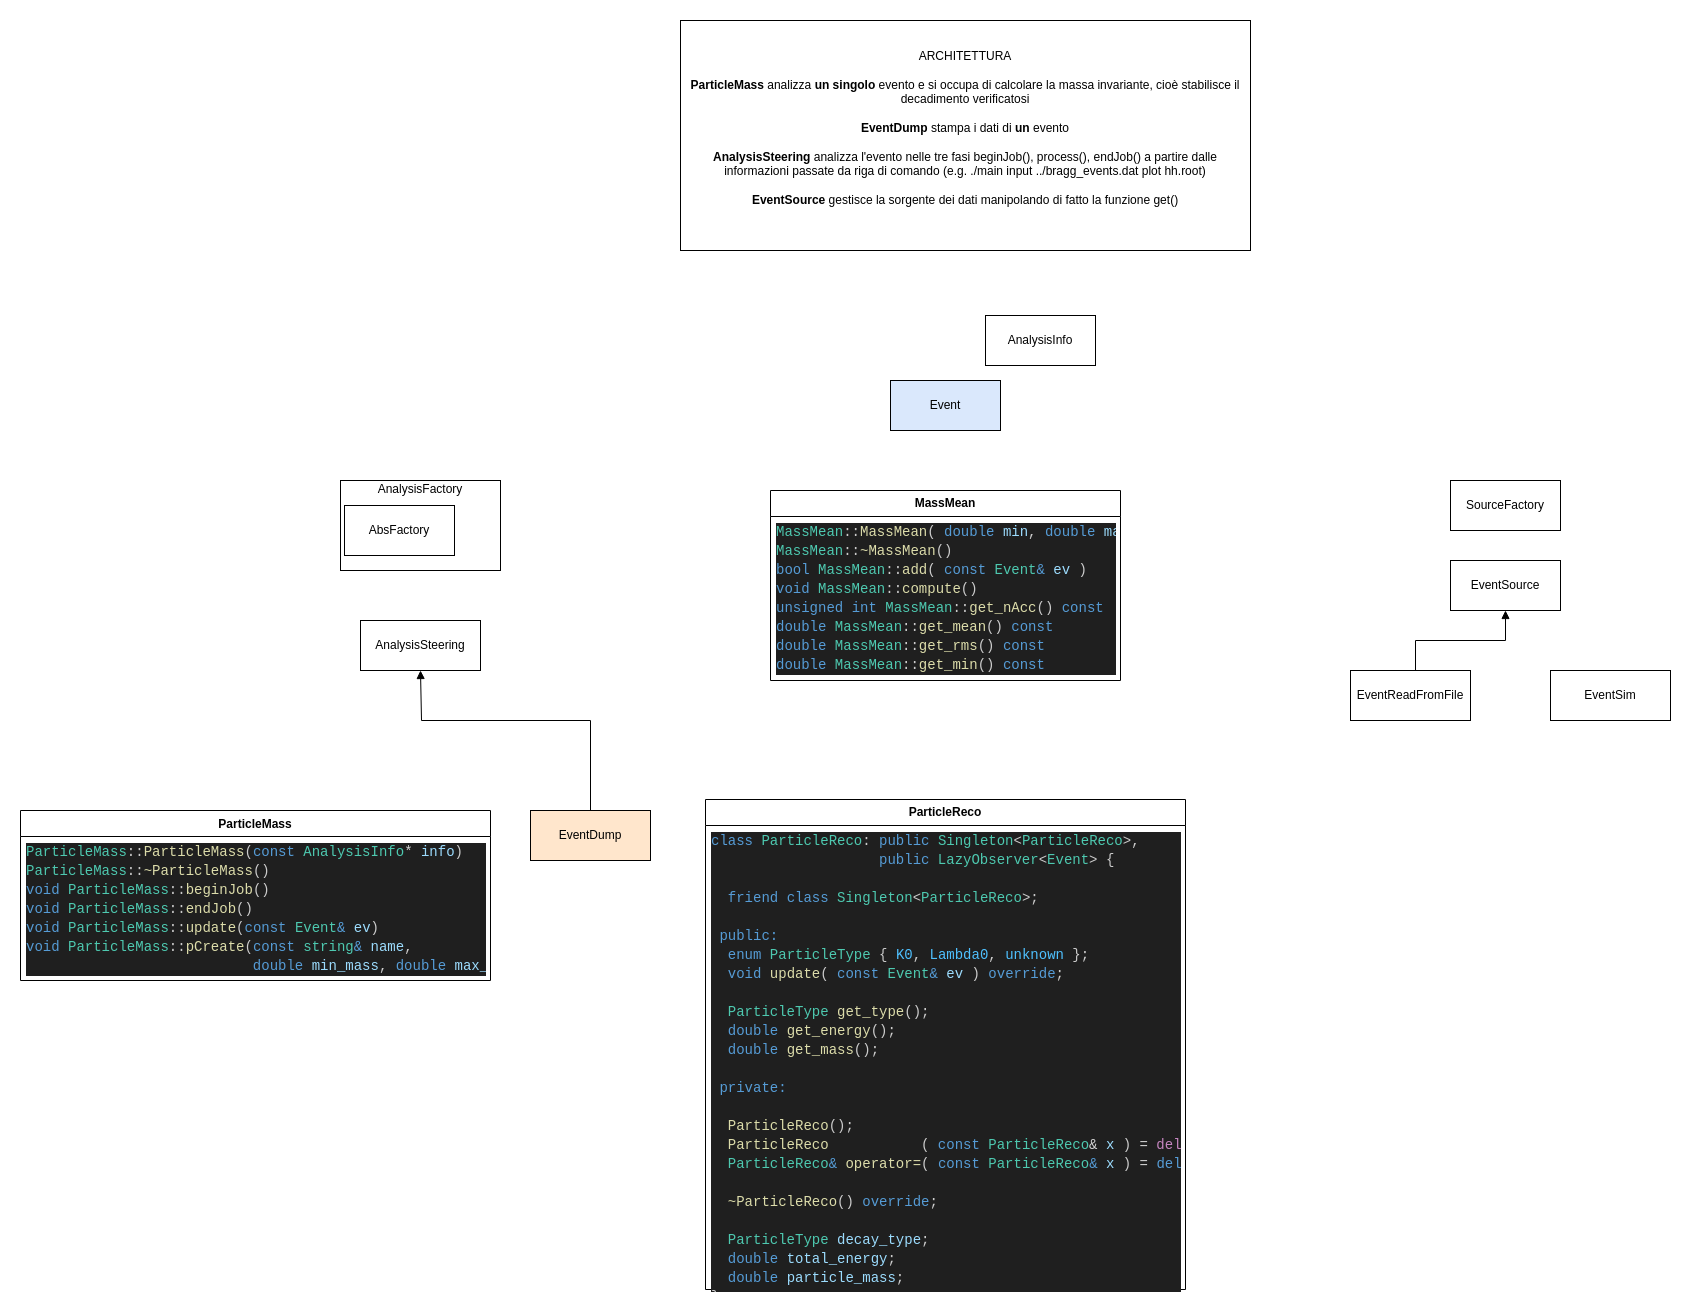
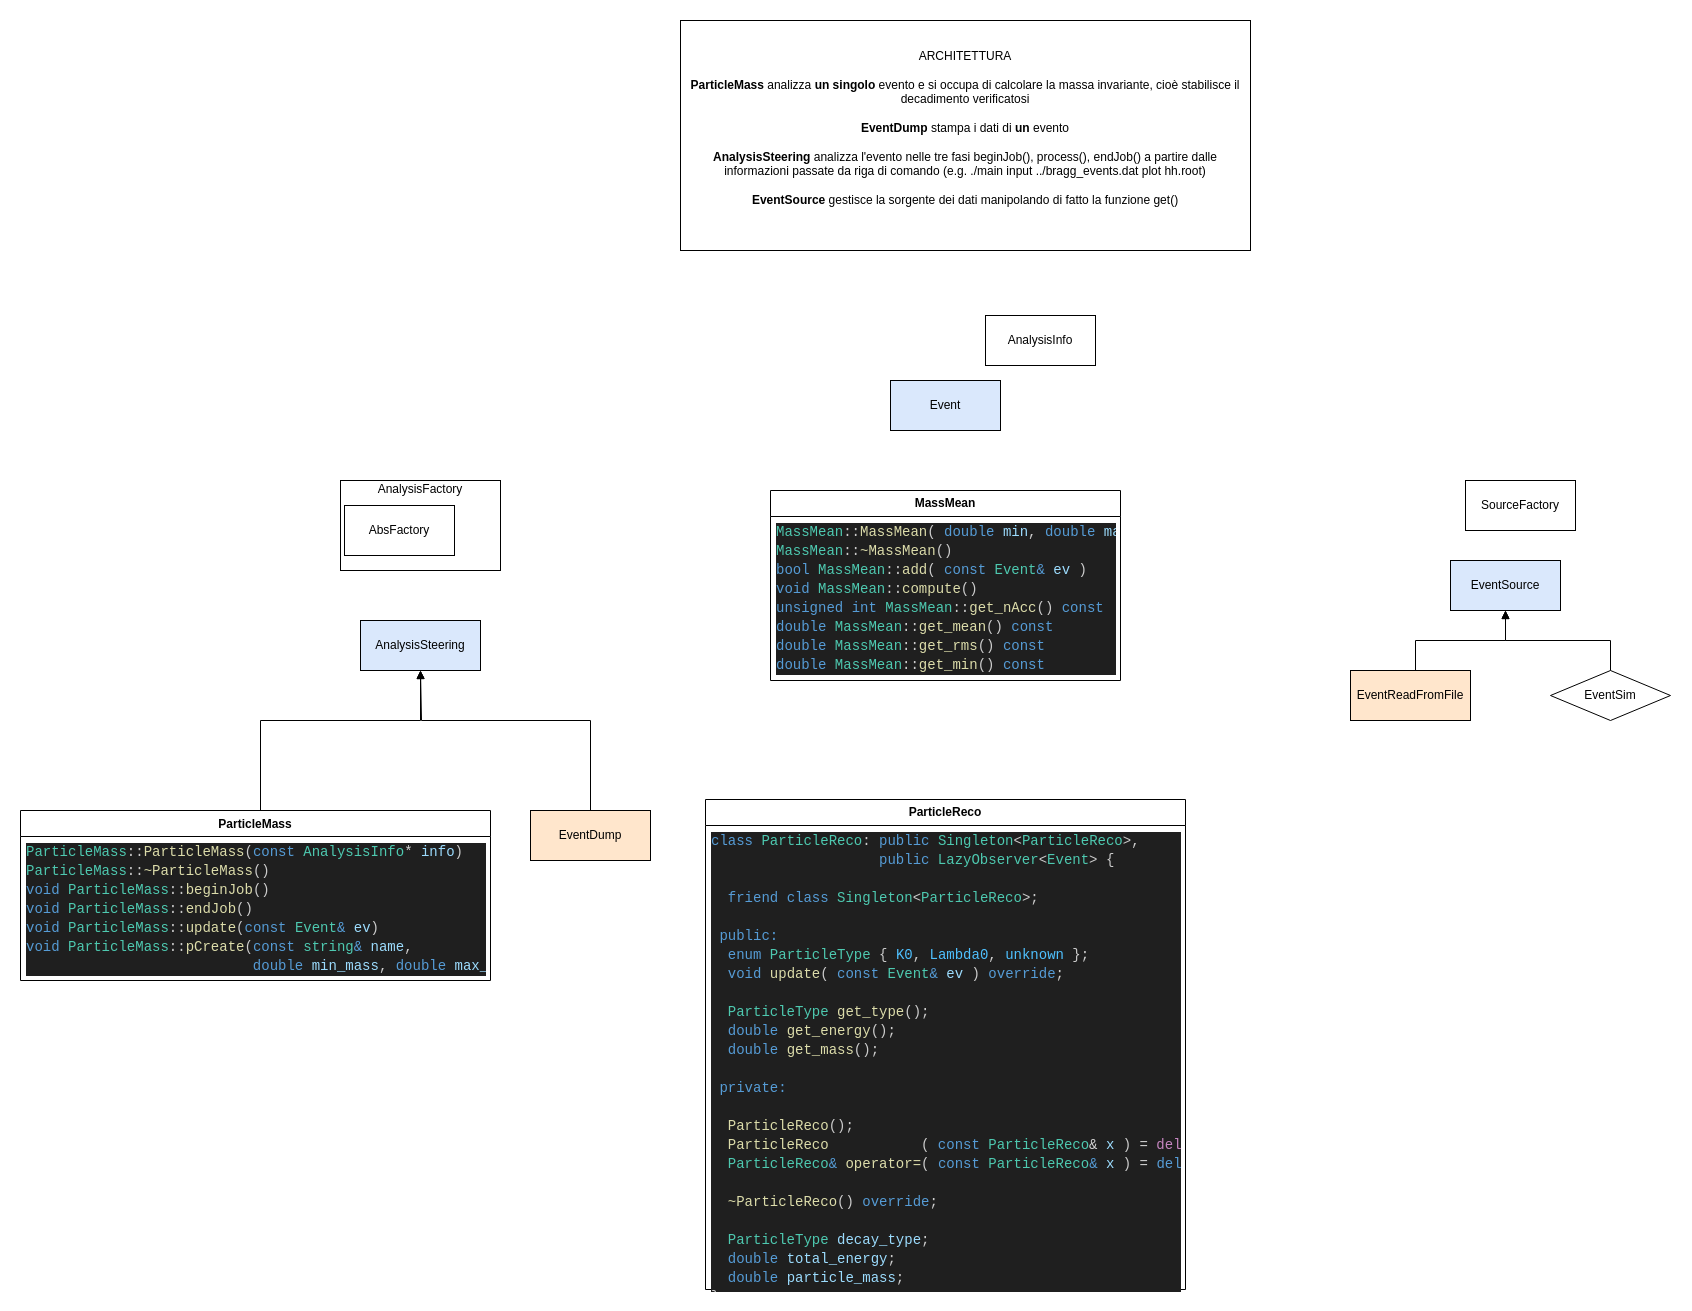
- <mxCell id="2" value="SourceFactory" style="html=1;whiteSpace=wrap;" vertex="1" parent="1"><mxGeometry x="1450" y="480" width="110" height="50" as="geometry" /></mxCell>
+ <mxCell id="2" value="SourceFactory" style="html=1;whiteSpace=wrap;" vertex="1" parent="1"><mxGeometry x="1465" y="480" width="110" height="50" as="geometry" /></mxCell>
- <mxCell id="3" value="EventSource" style="html=1;whiteSpace=wrap;" vertex="1" parent="1"><mxGeometry x="1450" y="560" width="110" height="50" as="geometry" /></mxCell>
+ <mxCell id="3" value="EventSource" style="html=1;whiteSpace=wrap;fillColor=#dae8fc;" vertex="1" parent="1"><mxGeometry x="1450" y="560" width="110" height="50" as="geometry" /></mxCell>
+ <mxCell id="15" value="" style="endArrow=block;endFill=1;html=1;edgeStyle=orthogonalEdgeStyle;align=left;verticalAlign=top;rounded=0;exitX=0.5;exitY=0;exitDx=0;exitDy=0;entryX=0.5;entryY=1;entryDx=0;entryDy=0;" edge="1" parent="1" source="4" target="3"><mxGeometry x="-1" relative="1" as="geometry"><mxPoint x="1580" y="680" as="sourcePoint" /><mxPoint x="1500" y="600" as="targetPoint" /><Array as="points"><mxPoint x="1610" y="640" /><mxPoint x="1505" y="640" /></Array></mxGeometry></mxCell>
- <mxCell id="9" value="AnalysisSteering" style="html=1;whiteSpace=wrap;" vertex="1" parent="1"><mxGeometry x="360" y="620" width="120" height="50" as="geometry" /></mxCell>
+ <mxCell id="9" value="AnalysisSteering" style="html=1;whiteSpace=wrap;fillColor=#dae8fc;" vertex="1" parent="1"><mxGeometry x="360" y="620" width="120" height="50" as="geometry" /></mxCell>
- <mxCell id="5" value="EventReadFromFile" style="html=1;whiteSpace=wrap;" vertex="1" parent="1"><mxGeometry x="1350" y="670" width="120" height="50" as="geometry" /></mxCell>
+ <mxCell id="5" value="EventReadFromFile" style="html=1;whiteSpace=wrap;fillColor=#ffe6cc;" vertex="1" parent="1"><mxGeometry x="1350" y="670" width="120" height="50" as="geometry" /></mxCell>
- <mxCell id="4" value="EventSim" style="html=1;whiteSpace=wrap;" vertex="1" parent="1"><mxGeometry x="1550" y="670" width="120" height="50" as="geometry" /></mxCell>
+ <mxCell id="4" value="EventSim" style="rhombus;html=1;whiteSpace=wrap;" vertex="1" parent="1"><mxGeometry x="1550" y="670" width="120" height="50" as="geometry" /></mxCell>
+ <mxCell id="11" value="" style="endArrow=block;endFill=1;html=1;edgeStyle=orthogonalEdgeStyle;align=left;verticalAlign=top;rounded=0;entryX=0.5;entryY=1;entryDx=0;entryDy=0;exitX=0.5;exitY=0;exitDx=0;exitDy=0;" edge="1" parent="1" source="17" target="9"><mxGeometry x="-1" relative="1" as="geometry"><mxPoint x="260" y="740" as="sourcePoint" /><mxPoint x="640" y="720" as="targetPoint" /><Array as="points"><mxPoint x="260" y="810" /><mxPoint x="260" y="720" /><mxPoint x="420" y="720" /></Array></mxGeometry></mxCell>
